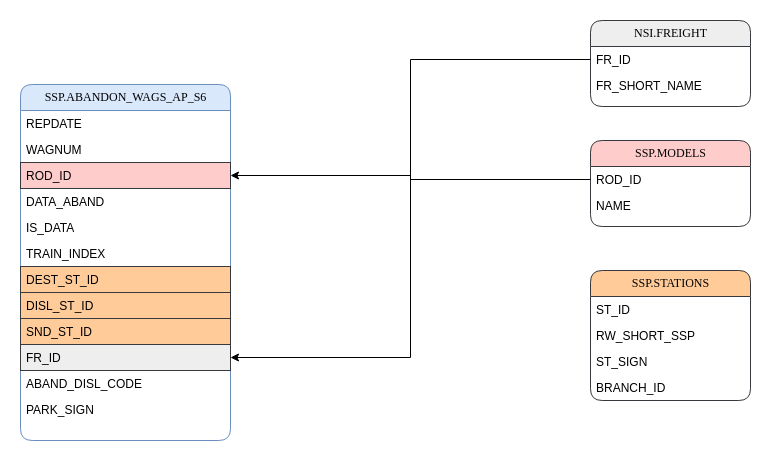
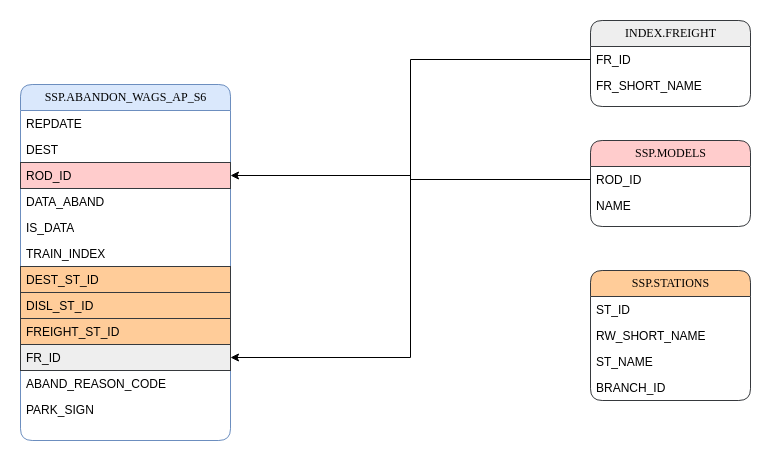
- <mxCell id="15" value="NSI.FREIGHT" style="swimlane;html=1;fontStyle=0;childLayout=stackLayout;horizontal=1;startSize=26;fillColor=#eeeeee;horizontalStack=0;resizeParent=1;resizeLast=0;collapsible=1;marginBottom=0;swimlaneFillColor=#ffffff;align=center;rounded=1;shadow=0;comic=0;labelBackgroundColor=none;strokeWidth=1;fontFamily=Verdana;fontSize=12;strokeColor=#36393d;" parent="1" vertex="1"><mxGeometry x="590" y="20" width="160" height="86" as="geometry" /></mxCell>
+ <mxCell id="15" value="INDEX.FREIGHT" style="swimlane;html=1;fontStyle=0;childLayout=stackLayout;horizontal=1;startSize=26;fillColor=#eeeeee;horizontalStack=0;resizeParent=1;resizeLast=0;collapsible=1;marginBottom=0;swimlaneFillColor=#ffffff;align=center;rounded=1;shadow=0;comic=0;labelBackgroundColor=none;strokeWidth=1;fontFamily=Verdana;fontSize=12;strokeColor=#36393d;" parent="1" vertex="1"><mxGeometry x="590" y="20" width="160" height="86" as="geometry" /></mxCell>
- <mxCell id="4" value="WAGNUM" style="text;html=1;strokeColor=none;fillColor=none;spacingLeft=4;spacingRight=4;whiteSpace=wrap;overflow=hidden;rotatable=0;points=[[0,0.5],[1,0.5]];portConstraint=eastwest;" parent="2" vertex="1"><mxGeometry y="52" width="210" height="26" as="geometry" /></mxCell>
+ <mxCell id="4" value="DEST" style="text;html=1;strokeColor=none;fillColor=none;spacingLeft=4;spacingRight=4;whiteSpace=wrap;overflow=hidden;rotatable=0;points=[[0,0.5],[1,0.5]];portConstraint=eastwest;" parent="2" vertex="1"><mxGeometry y="52" width="210" height="26" as="geometry" /></mxCell>
- <mxCell id="11" value="SND_ST_ID" style="text;html=1;strokeColor=#36393d;fillColor=#ffcc99;spacingLeft=4;spacingRight=4;whiteSpace=wrap;overflow=hidden;rotatable=0;points=[[0,0.5],[1,0.5]];portConstraint=eastwest;" vertex="1" parent="2"><mxGeometry y="234" width="210" height="26" as="geometry" /></mxCell>
+ <mxCell id="11" value="FREIGHT_ST_ID" style="text;html=1;strokeColor=#36393d;fillColor=#ffcc99;spacingLeft=4;spacingRight=4;whiteSpace=wrap;overflow=hidden;rotatable=0;points=[[0,0.5],[1,0.5]];portConstraint=eastwest;" vertex="1" parent="2"><mxGeometry y="234" width="210" height="26" as="geometry" /></mxCell>
- <mxCell id="25" value="RW_SHORT_SSP" style="text;html=1;strokeColor=none;fillColor=none;spacingLeft=4;spacingRight=4;whiteSpace=wrap;overflow=hidden;rotatable=0;points=[[0,0.5],[1,0.5]];portConstraint=eastwest;" vertex="1" parent="23"><mxGeometry y="52" width="160" height="26" as="geometry" /></mxCell>
+ <mxCell id="25" value="RW_SHORT_NAME" style="text;html=1;strokeColor=none;fillColor=none;spacingLeft=4;spacingRight=4;whiteSpace=wrap;overflow=hidden;rotatable=0;points=[[0,0.5],[1,0.5]];portConstraint=eastwest;" vertex="1" parent="23"><mxGeometry y="52" width="160" height="26" as="geometry" /></mxCell>
- <mxCell id="26" value="ST_SIGN" style="text;html=1;strokeColor=none;fillColor=none;spacingLeft=4;spacingRight=4;whiteSpace=wrap;overflow=hidden;rotatable=0;points=[[0,0.5],[1,0.5]];portConstraint=eastwest;" vertex="1" parent="23"><mxGeometry y="78" width="160" height="26" as="geometry" /></mxCell>
+ <mxCell id="26" value="ST_NAME" style="text;html=1;strokeColor=none;fillColor=none;spacingLeft=4;spacingRight=4;whiteSpace=wrap;overflow=hidden;rotatable=0;points=[[0,0.5],[1,0.5]];portConstraint=eastwest;" vertex="1" parent="23"><mxGeometry y="78" width="160" height="26" as="geometry" /></mxCell>
- <mxCell id="13" value="ABAND_DISL_CODE&lt;br&gt;" style="text;html=1;strokeColor=none;fillColor=none;spacingLeft=4;spacingRight=4;whiteSpace=wrap;overflow=hidden;rotatable=0;points=[[0,0.5],[1,0.5]];portConstraint=eastwest;" vertex="1" parent="2"><mxGeometry y="286" width="210" height="26" as="geometry" /></mxCell>
+ <mxCell id="13" value="ABAND_REASON_CODE&lt;br&gt;" style="text;html=1;strokeColor=none;fillColor=none;spacingLeft=4;spacingRight=4;whiteSpace=wrap;overflow=hidden;rotatable=0;points=[[0,0.5],[1,0.5]];portConstraint=eastwest;" vertex="1" parent="2"><mxGeometry y="286" width="210" height="26" as="geometry" /></mxCell>
